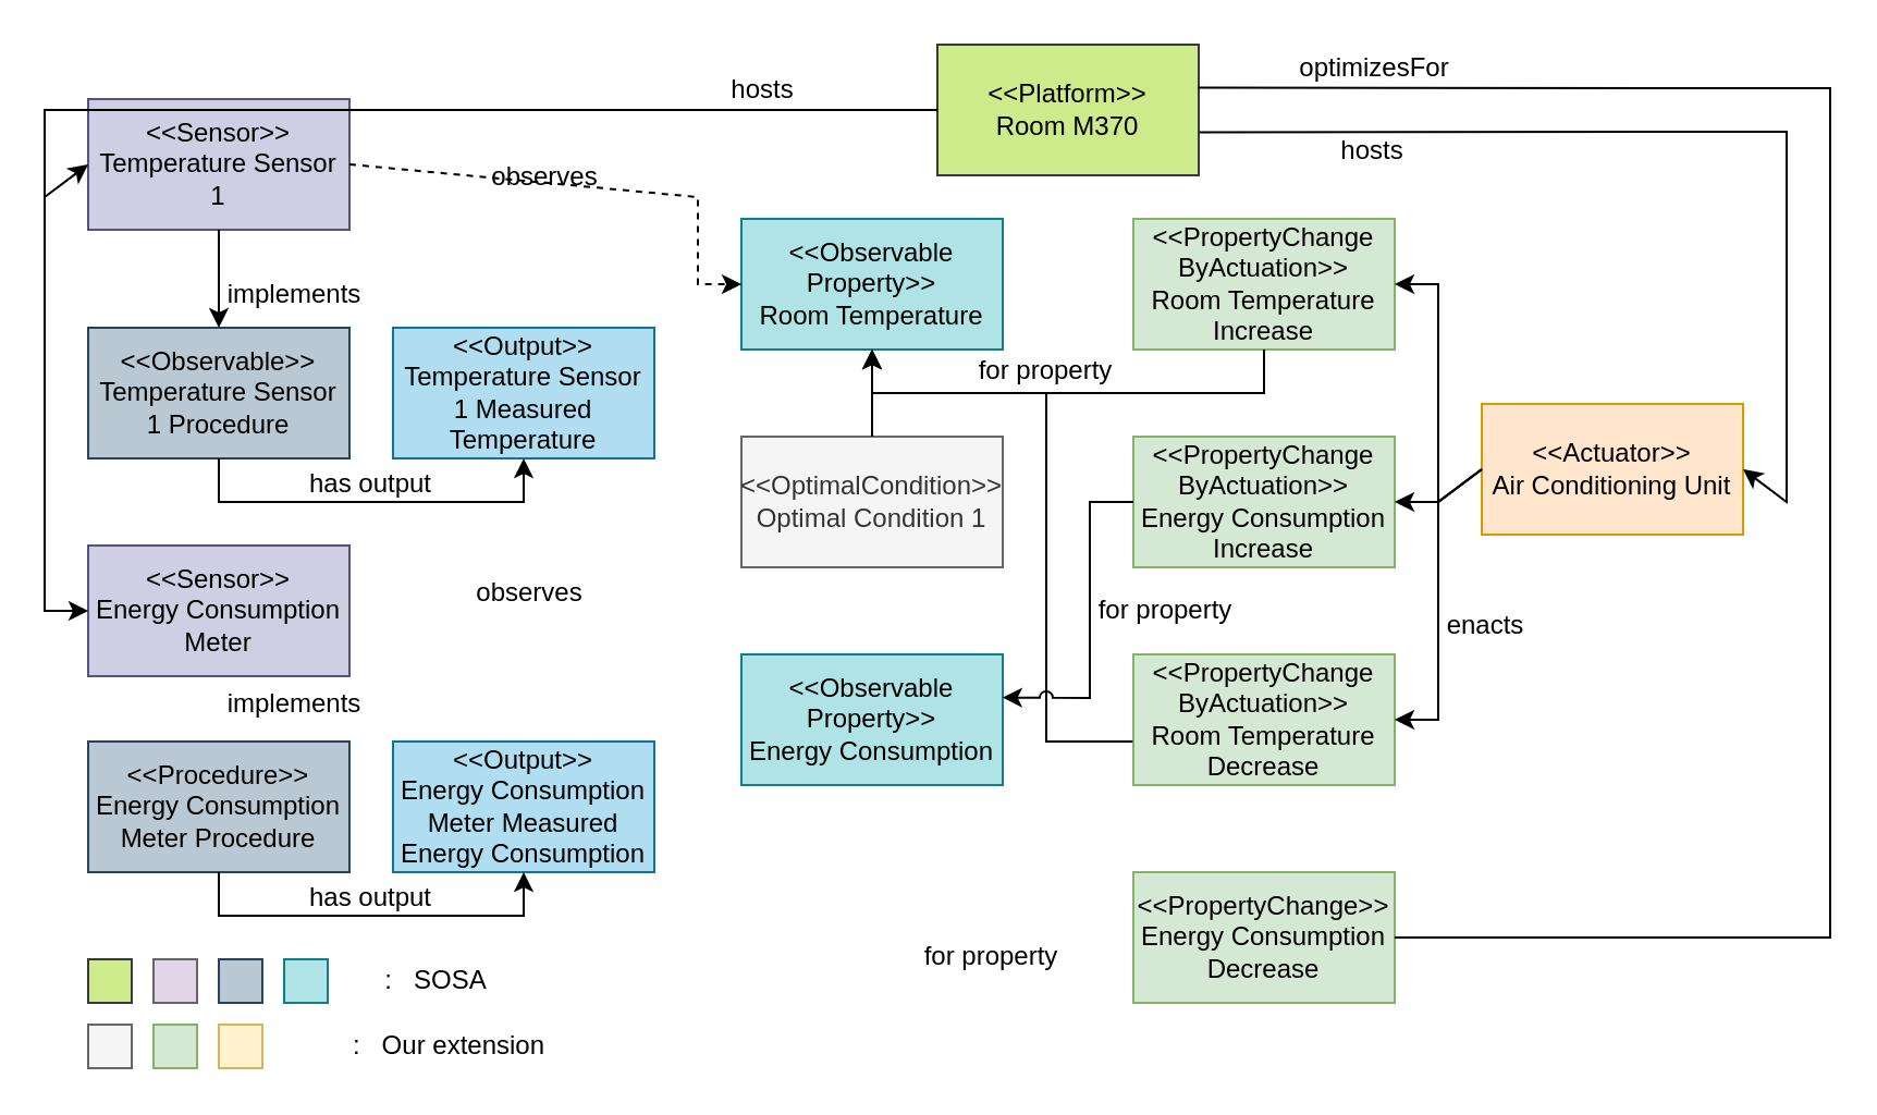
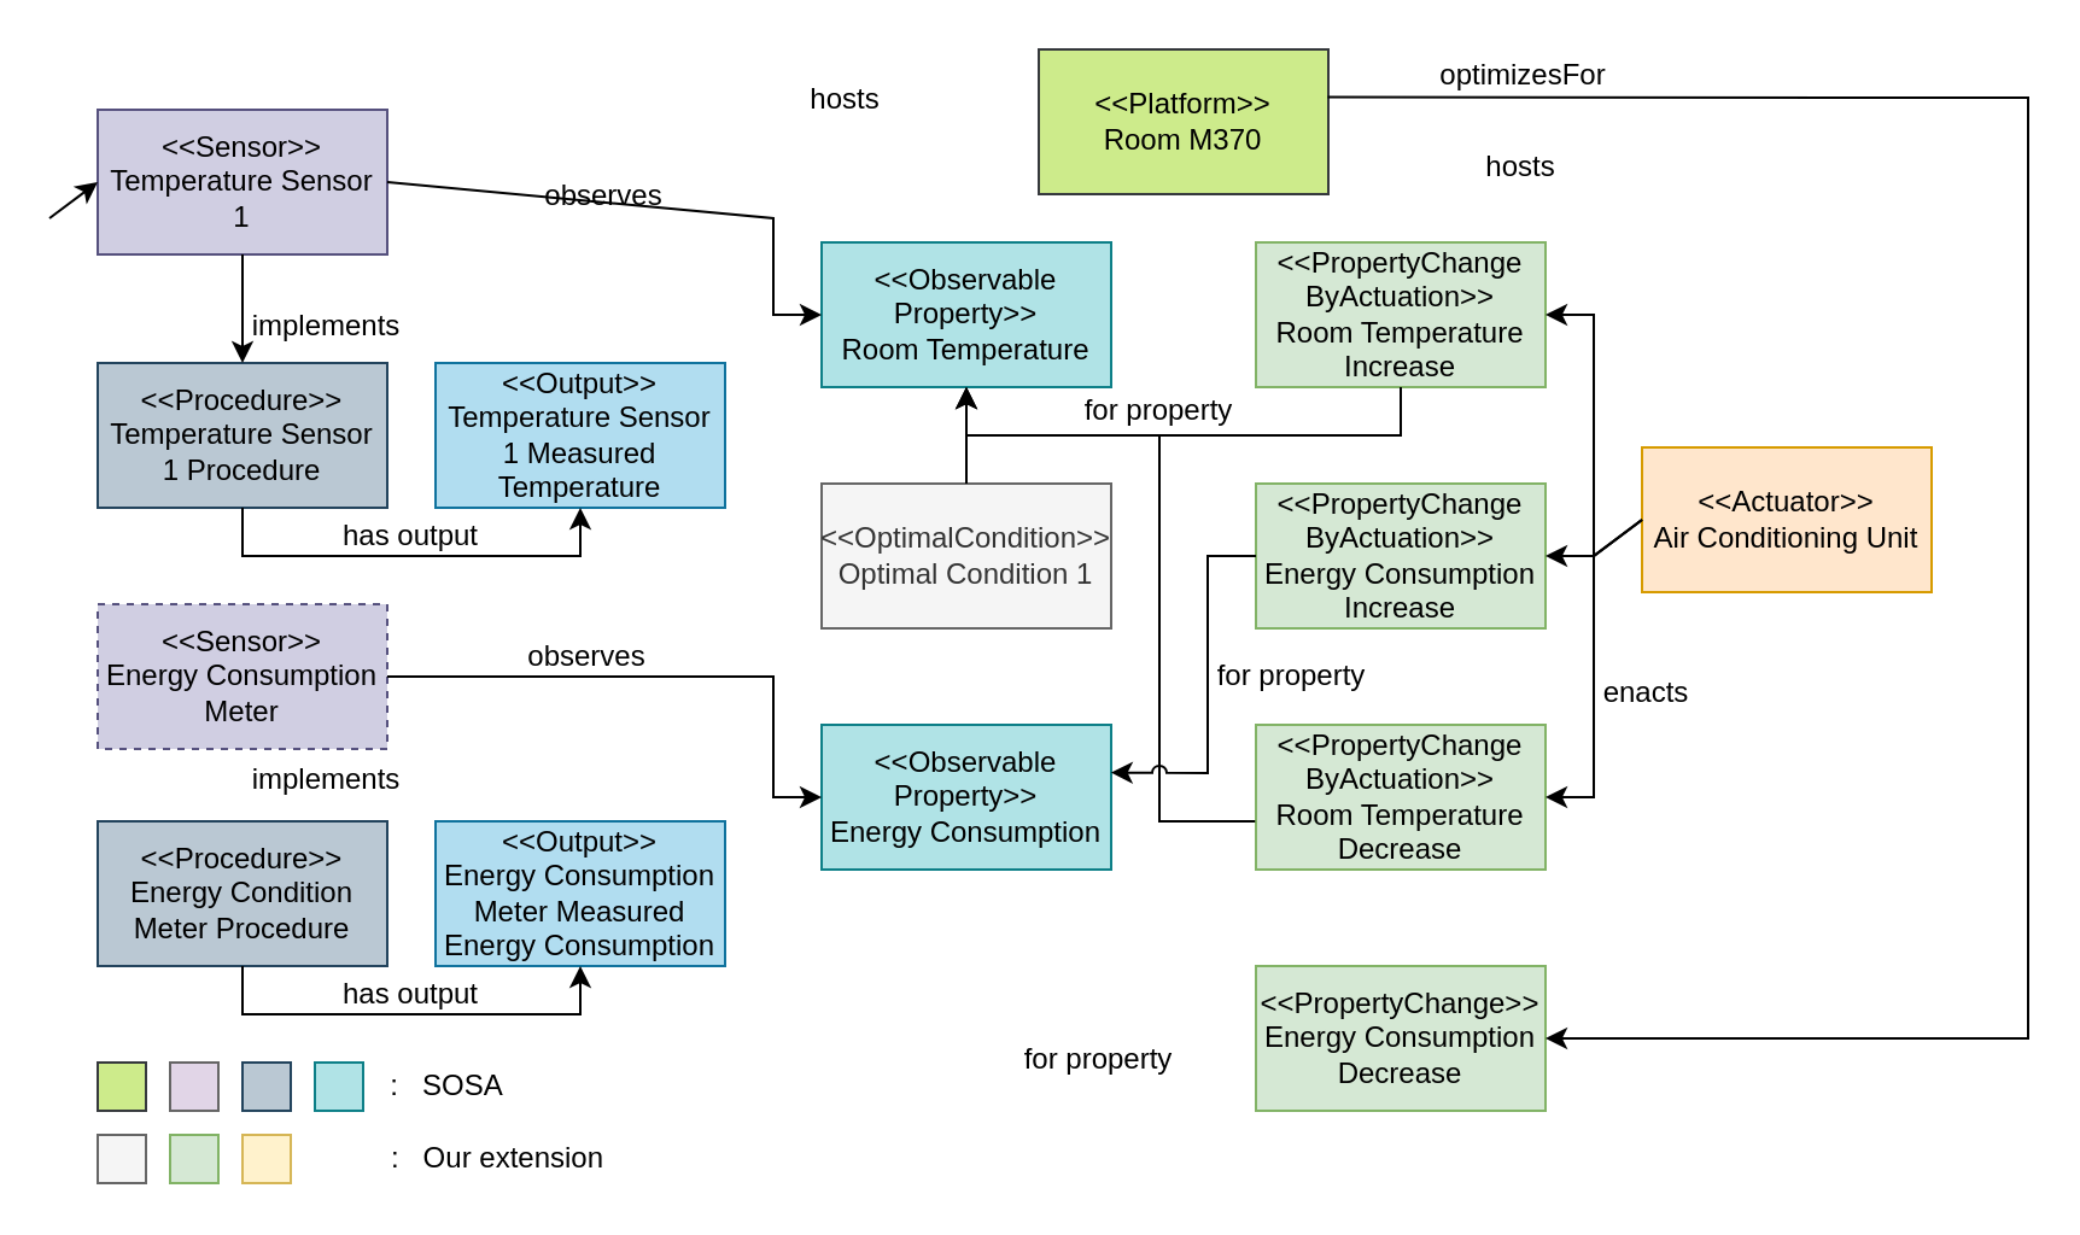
- <mxCell id="17" value="" style="endArrow=classic;html=1;rounded=0;entryX=0;entryY=0.5;entryDx=0;entryDy=0;exitX=0;exitY=0.5;exitDx=0;exitDy=0;" parent="1" source="10" target="5" edge="1"><mxGeometry width="50" height="50" relative="1" as="geometry"><mxPoint x="50" y="50" as="sourcePoint" /><mxPoint x="-30" y="310" as="targetPoint" /><Array as="points"><mxPoint x="20" y="50" /><mxPoint x="20" y="280" /></Array></mxGeometry></mxCell>
- <mxCell id="19" value="" style="endArrow=classic;html=1;rounded=0;exitX=1.003;exitY=0.671;exitDx=0;exitDy=0;entryX=1;entryY=0.5;entryDx=0;entryDy=0;exitPerimeter=0;" parent="1" source="10" target="8" edge="1"><mxGeometry width="50" height="50" relative="1" as="geometry"><mxPoint x="710" y="80" as="sourcePoint" /><mxPoint x="980" y="360" as="targetPoint" /><Array as="points"><mxPoint x="820" y="60" /><mxPoint x="820" y="230" /></Array></mxGeometry></mxCell>
- <mxCell id="29" value="" style="endArrow=classic;html=1;rounded=0;exitX=1;exitY=0.5;exitDx=0;exitDy=0;entryX=0;entryY=0.5;entryDx=0;entryDy=0;dashed=1;" parent="1" source="13" target="11" edge="1"><mxGeometry width="50" height="50" relative="1" as="geometry"><mxPoint x="200" y="130" as="sourcePoint" /><mxPoint x="250" y="80" as="targetPoint" /><Array as="points"><mxPoint x="320" y="90" /><mxPoint x="320" y="130" /></Array></mxGeometry></mxCell>
+ <mxCell id="29" value="" style="endArrow=classic;html=1;rounded=0;exitX=1;exitY=0.5;exitDx=0;exitDy=0;entryX=0;entryY=0.5;entryDx=0;entryDy=0;" parent="1" source="13" target="11" edge="1"><mxGeometry width="50" height="50" relative="1" as="geometry"><mxPoint x="200" y="130" as="sourcePoint" /><mxPoint x="250" y="80" as="targetPoint" /><Array as="points"><mxPoint x="320" y="90" /><mxPoint x="320" y="130" /></Array></mxGeometry></mxCell>
- <mxCell id="15" value="&lt;div&gt;&lt;font&gt;&amp;lt;&amp;lt;Observable&amp;gt;&amp;gt;&lt;/font&gt;&lt;/div&gt;&lt;font&gt;Temperature Sensor 1 Procedure&lt;/font&gt;" style="rounded=0;whiteSpace=wrap;html=1;fillColor=#bac8d3;strokeColor=#23445d;" parent="1" vertex="1"><mxGeometry x="40" y="150" width="120" height="60" as="geometry" /></mxCell>
+ <mxCell id="15" value="&lt;div&gt;&lt;font&gt;&amp;lt;&amp;lt;Procedure&amp;gt;&amp;gt;&lt;/font&gt;&lt;/div&gt;&lt;font&gt;Temperature Sensor 1 Procedure&lt;/font&gt;" style="rounded=0;whiteSpace=wrap;html=1;fillColor=#bac8d3;strokeColor=#23445d;" parent="1" vertex="1"><mxGeometry x="40" y="150" width="120" height="60" as="geometry" /></mxCell>
- <mxCell id="5" value="&lt;div&gt;&lt;font&gt;&amp;lt;&amp;lt;Sensor&amp;gt;&amp;gt;&lt;/font&gt;&lt;/div&gt;&lt;font&gt;Energy Consumption Meter&lt;/font&gt;" style="rounded=0;whiteSpace=wrap;html=1;fillColor=#d0cee2;strokeColor=#56517e;" parent="1" vertex="1"><mxGeometry x="40" y="250" width="120" height="60" as="geometry" /></mxCell>
+ <mxCell id="5" value="&lt;div&gt;&lt;font&gt;&amp;lt;&amp;lt;Sensor&amp;gt;&amp;gt;&lt;/font&gt;&lt;/div&gt;&lt;font&gt;Energy Consumption Meter&lt;/font&gt;" style="rounded=0;whiteSpace=wrap;html=1;fillColor=#d0cee2;strokeColor=#56517e;dashed=1;" parent="1" vertex="1"><mxGeometry x="40" y="250" width="120" height="60" as="geometry" /></mxCell>
+ <mxCell id="31" value="" style="endArrow=classic;html=1;rounded=0;exitX=1;exitY=0.5;exitDx=0;exitDy=0;entryX=0;entryY=0.5;entryDx=0;entryDy=0;" parent="1" source="5" target="2" edge="1"><mxGeometry width="50" height="50" relative="1" as="geometry"><mxPoint x="113" y="282" as="sourcePoint" /><mxPoint x="230" y="260" as="targetPoint" /><Array as="points"><mxPoint x="320" y="280" /><mxPoint x="320" y="330" /></Array></mxGeometry></mxCell>
- <mxCell id="7" value="&lt;div&gt;&lt;font&gt;&amp;lt;&amp;lt;Procedure&amp;gt;&amp;gt;&lt;/font&gt;&lt;/div&gt;&lt;font&gt;Energy Consumption Meter Procedure&lt;/font&gt;" style="rounded=0;whiteSpace=wrap;html=1;fillColor=#bac8d3;strokeColor=#23445d;" parent="1" vertex="1"><mxGeometry x="40" y="340" width="120" height="60" as="geometry" /></mxCell>
+ <mxCell id="7" value="&lt;div&gt;&lt;font&gt;&amp;lt;&amp;lt;Procedure&amp;gt;&amp;gt;&lt;/font&gt;&lt;/div&gt;&lt;font&gt;Energy Condition Meter Procedure&lt;/font&gt;" style="rounded=0;whiteSpace=wrap;html=1;fillColor=#bac8d3;strokeColor=#23445d;" parent="1" vertex="1"><mxGeometry x="40" y="340" width="120" height="60" as="geometry" /></mxCell>
- <mxCell id="40" value="" style="endArrow=none;html=1;rounded=0;exitX=0.998;exitY=0.33;exitDx=0;exitDy=0;exitPerimeter=0;entryX=1;entryY=0.5;entryDx=0;entryDy=0;" parent="1" source="10" target="4" edge="1"><mxGeometry width="50" height="50" relative="1" as="geometry"><mxPoint x="590" y="30" as="sourcePoint" /><mxPoint x="1010" y="440" as="targetPoint" /><Array as="points"><mxPoint x="840" y="40" /><mxPoint x="840" y="430" /></Array></mxGeometry></mxCell>
+ <mxCell id="40" value="" style="endArrow=classic;html=1;rounded=0;exitX=0.998;exitY=0.33;exitDx=0;exitDy=0;exitPerimeter=0;entryX=1;entryY=0.5;entryDx=0;entryDy=0;" parent="1" source="10" target="4" edge="1"><mxGeometry width="50" height="50" relative="1" as="geometry"><mxPoint x="590" y="30" as="sourcePoint" /><mxPoint x="1010" y="440" as="targetPoint" /><Array as="points"><mxPoint x="840" y="40" /><mxPoint x="840" y="430" /></Array></mxGeometry></mxCell>
- <mxCell id="46" value=":&amp;nbsp; &amp;nbsp;SOSA" style="text;html=1;align=center;verticalAlign=middle;whiteSpace=wrap;rounded=0;" parent="1" vertex="1"><mxGeometry x="175" y="440" width="50" height="20" as="geometry" /></mxCell>
+ <mxCell id="46" value=":&amp;nbsp; &amp;nbsp;SOSA" style="text;html=1;align=center;verticalAlign=middle;whiteSpace=wrap;rounded=0;" parent="1" vertex="1"><mxGeometry x="160" y="440" width="50" height="20" as="geometry" /></mxCell>
